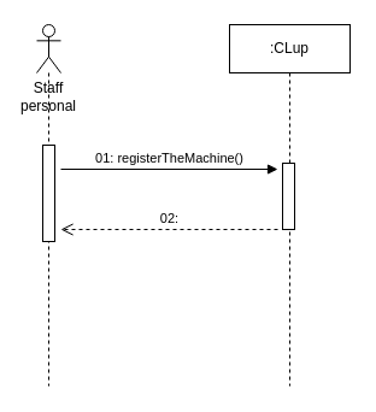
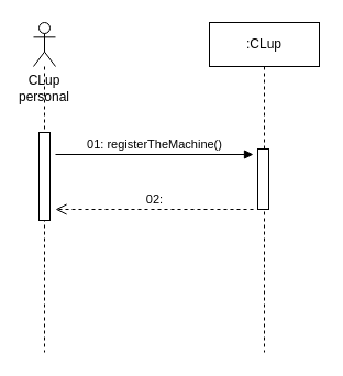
- <mxCell id="4" value="Staff personal" style="text;html=1;strokeColor=none;fillColor=none;align=center;verticalAlign=middle;whiteSpace=wrap;rounded=0;" vertex="1" parent="1"><mxGeometry x="20" y="70" width="40" height="20" as="geometry" /></mxCell>
+ <mxCell id="4" value="CLup personal" style="text;html=1;strokeColor=none;fillColor=none;align=center;verticalAlign=middle;whiteSpace=wrap;rounded=0;" vertex="1" parent="1"><mxGeometry x="20" y="70" width="40" height="20" as="geometry" /></mxCell>
